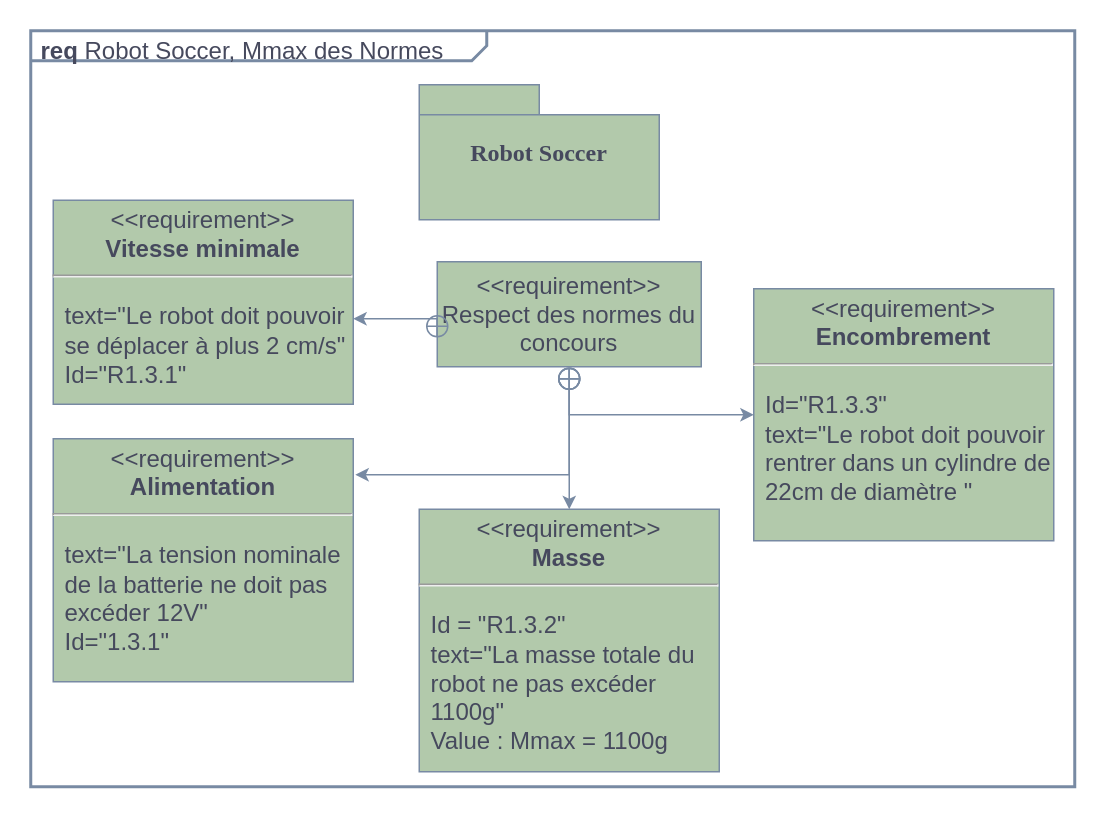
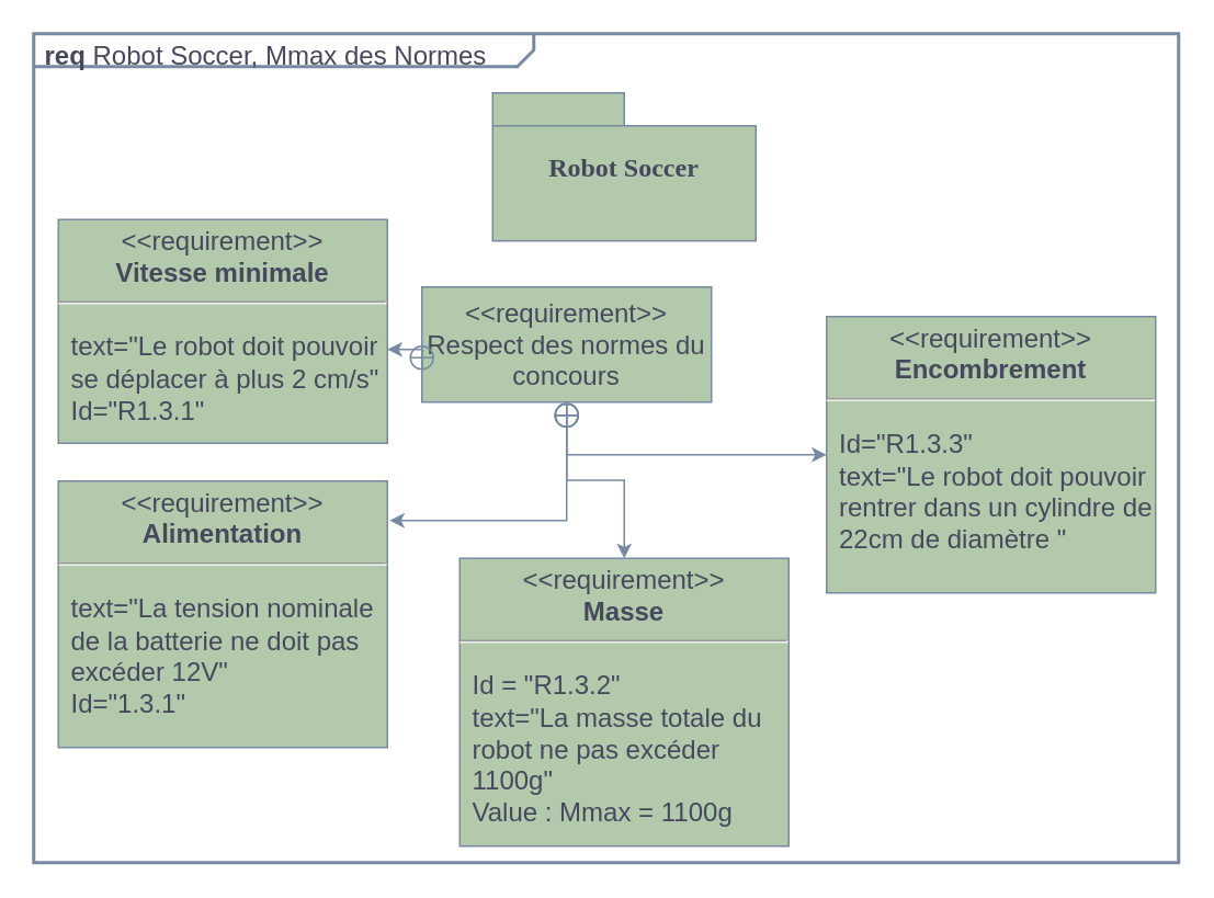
- <mxCell id="3" value="&lt;font style=&quot;font-size: 16px;&quot; face=&quot;Poppins&quot;&gt;Robot Soccer&lt;/font&gt;" style="shape=folder;tabWidth=80;tabHeight=20;tabPosition=left;strokeWidth=1;html=1;whiteSpace=wrap;align=center;fontSize=16;fontStyle=1;labelBackgroundColor=none;fillColor=#B2C9AB;strokeColor=#788AA3;fontColor=#46495D;" parent="1" vertex="1"><mxGeometry x="279" y="56" width="160" height="90" as="geometry" /></mxCell>
+ <mxCell id="3" value="&lt;font style=&quot;font-size: 16px;&quot; face=&quot;Poppins&quot;&gt;Robot Soccer&lt;/font&gt;" style="shape=folder;tabWidth=80;tabHeight=20;tabPosition=left;strokeWidth=1;html=1;whiteSpace=wrap;align=center;fontSize=16;fontStyle=1;labelBackgroundColor=none;fillColor=#B2C9AB;strokeColor=#788AA3;fontColor=#46495D;" parent="1" vertex="1"><mxGeometry x="299" y="56" width="160" height="90" as="geometry" /></mxCell>
- <mxCell id="4" value="&amp;lt;&amp;lt;requirement&amp;gt;&amp;gt;&lt;br style=&quot;font-size: 16px;&quot;&gt;Respect des normes du concours" style="shape=rect;html=1;whiteSpace=wrap;align=center;fontSize=16;labelBackgroundColor=none;fillColor=#B2C9AB;strokeColor=#788AA3;fontColor=#46495D;" parent="1" vertex="1"><mxGeometry x="291" y="174" width="176" height="70" as="geometry" /></mxCell>
+ <mxCell id="4" value="&amp;lt;&amp;lt;requirement&amp;gt;&amp;gt;&lt;br style=&quot;font-size: 16px;&quot;&gt;Respect des normes du concours" style="shape=rect;html=1;whiteSpace=wrap;align=center;fontSize=16;labelBackgroundColor=none;fillColor=#B2C9AB;strokeColor=#788AA3;fontColor=#46495D;" parent="1" vertex="1"><mxGeometry x="256" y="174" width="176" height="70" as="geometry" /></mxCell>
